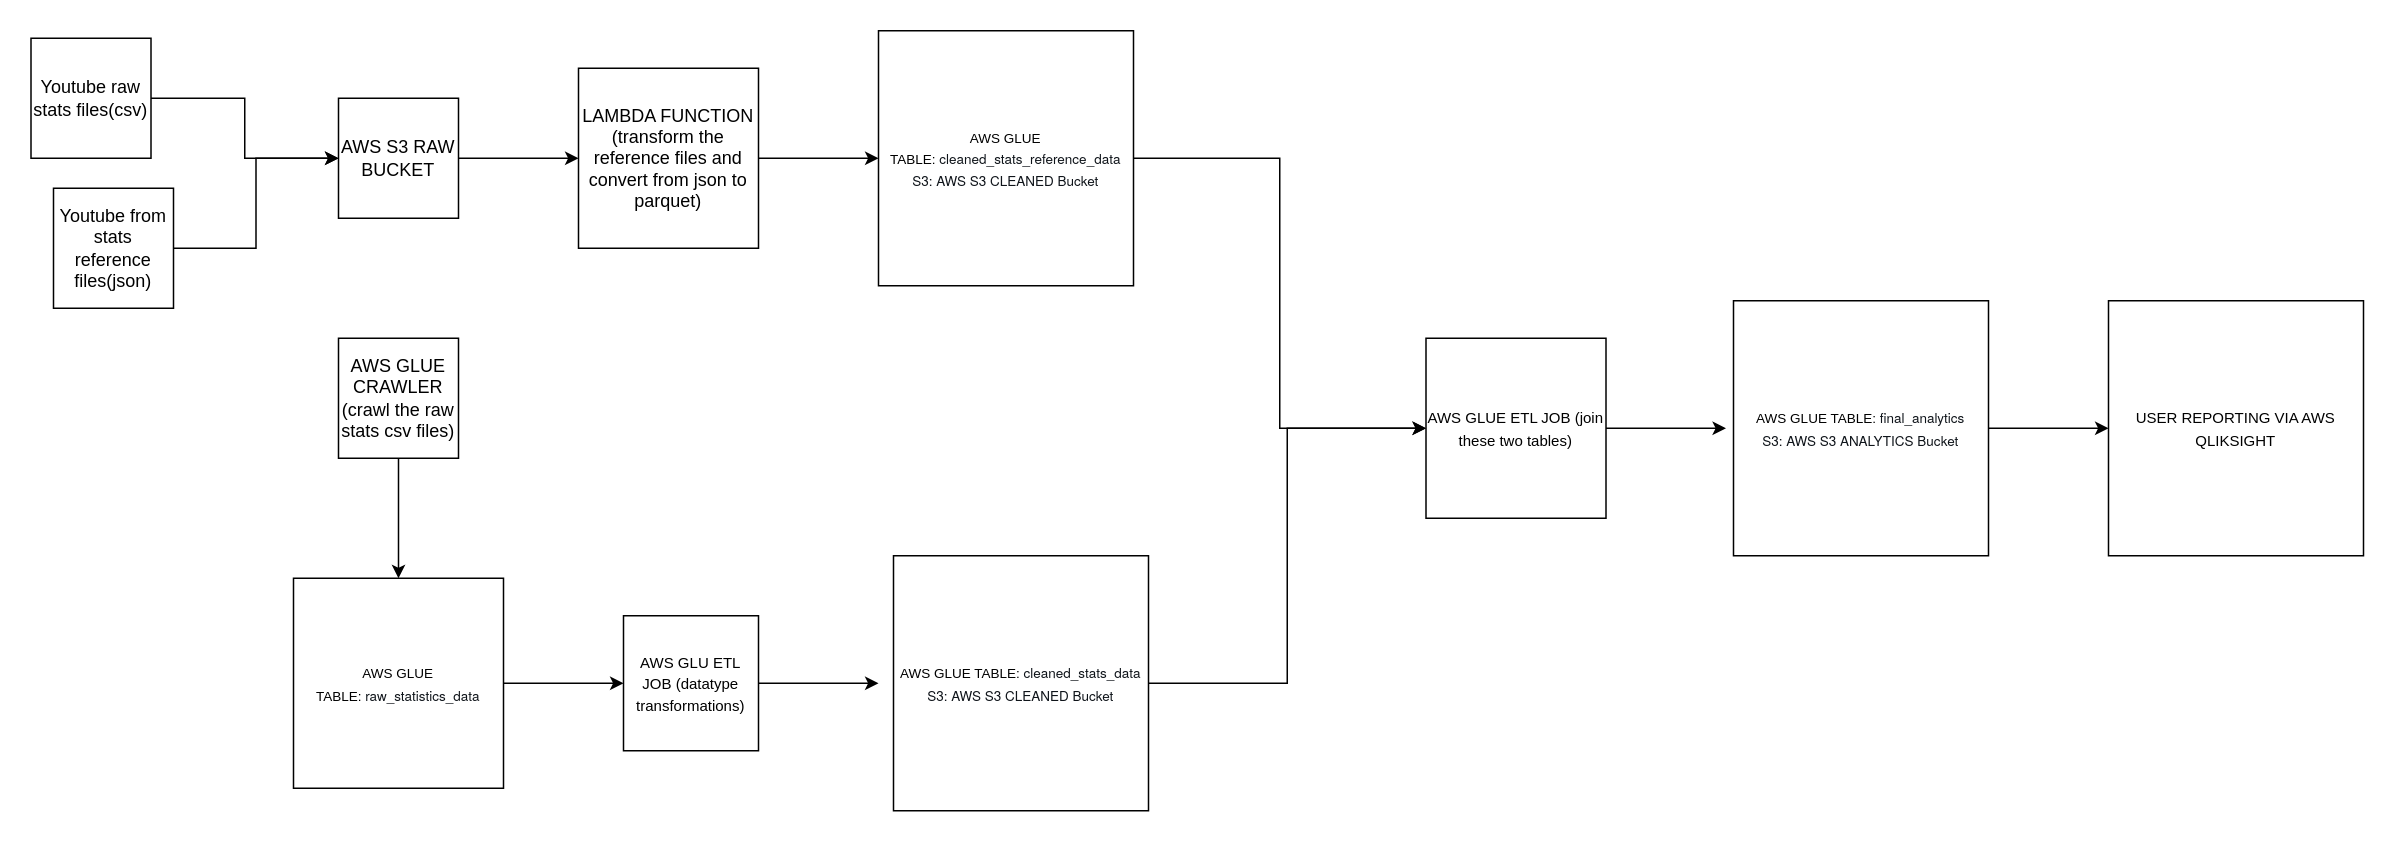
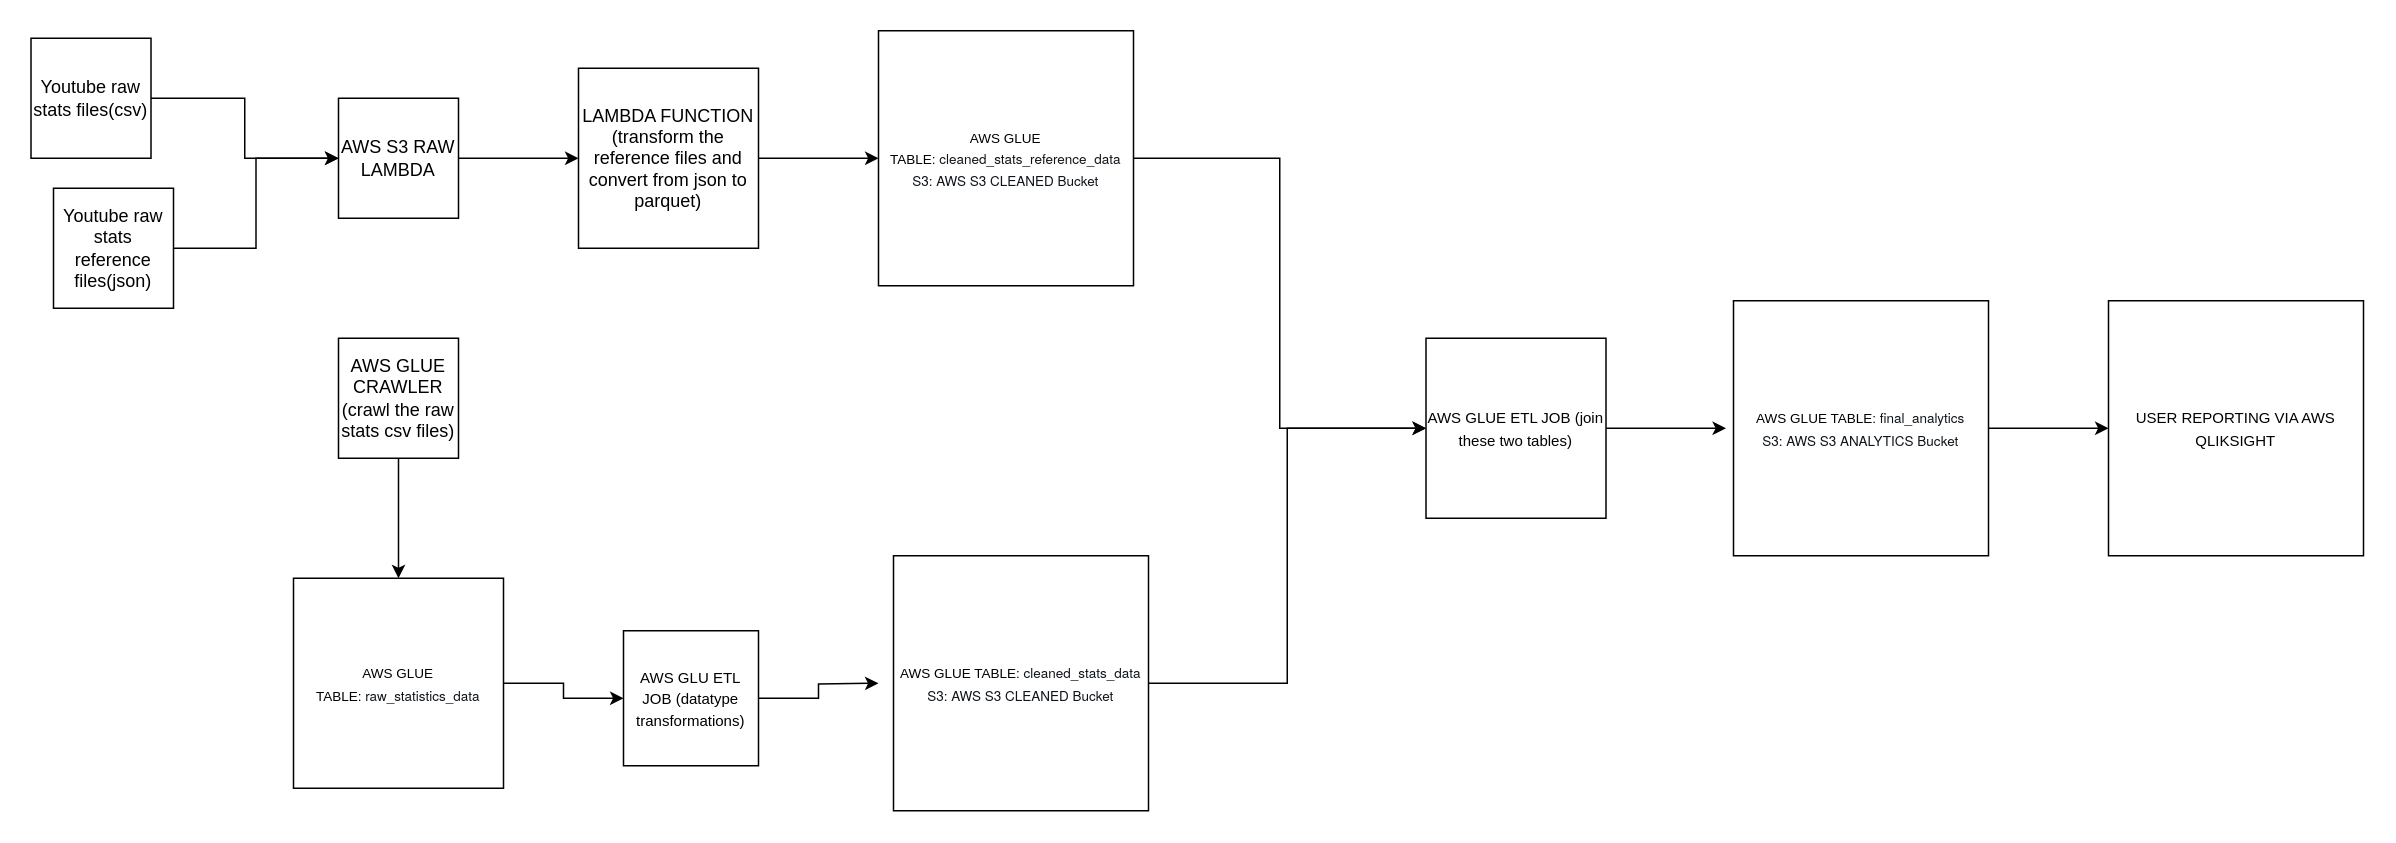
- <mxCell id="7" value="AWS S3 RAW BUCKET" style="whiteSpace=wrap;html=1;aspect=fixed;" vertex="1" parent="1"><mxGeometry x="225" y="65" width="80" height="80" as="geometry" /></mxCell>
+ <mxCell id="7" value="AWS S3 RAW LAMBDA" style="whiteSpace=wrap;html=1;aspect=fixed;" vertex="1" parent="1"><mxGeometry x="225" y="65" width="80" height="80" as="geometry" /></mxCell>
- <mxCell id="5" value="Youtube from stats reference files(json)" style="whiteSpace=wrap;html=1;aspect=fixed;" vertex="1" parent="1"><mxGeometry x="35" y="125" width="80" height="80" as="geometry" /></mxCell>
+ <mxCell id="5" value="Youtube raw stats reference files(json)" style="whiteSpace=wrap;html=1;aspect=fixed;" vertex="1" parent="1"><mxGeometry x="35" y="125" width="80" height="80" as="geometry" /></mxCell>
- <mxCell id="17" value="&lt;font size=&quot;1&quot;&gt;AWS GLU ETL JOB (datatype transformations)&lt;/font&gt;" style="whiteSpace=wrap;html=1;aspect=fixed;" vertex="1" parent="1"><mxGeometry x="415" y="410" width="90" height="90" as="geometry" /></mxCell>
+ <mxCell id="17" value="&lt;font size=&quot;1&quot;&gt;AWS GLU ETL JOB (datatype transformations)&lt;/font&gt;" style="whiteSpace=wrap;html=1;aspect=fixed;" vertex="1" parent="1"><mxGeometry x="415" y="420" width="90" height="90" as="geometry" /></mxCell>
